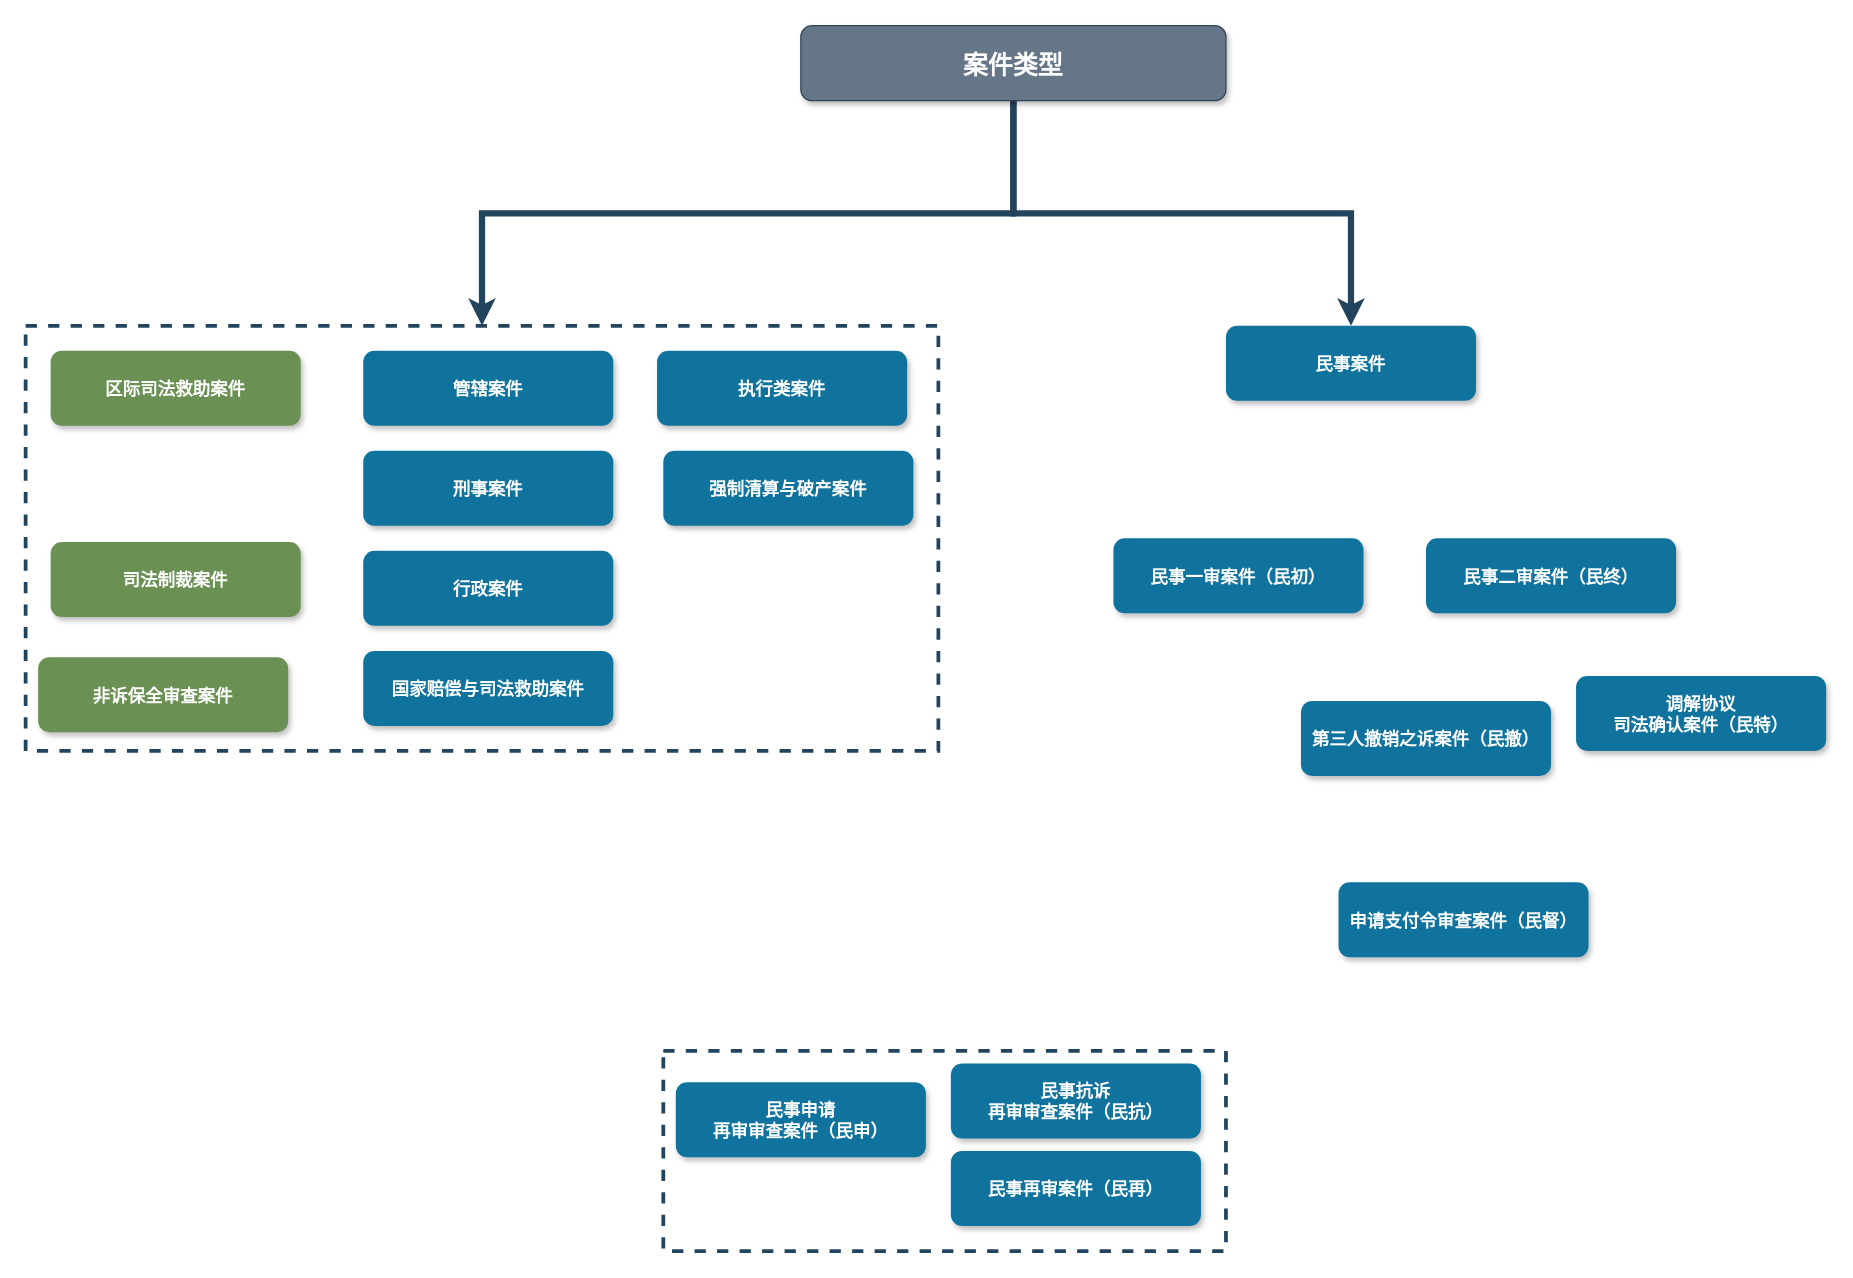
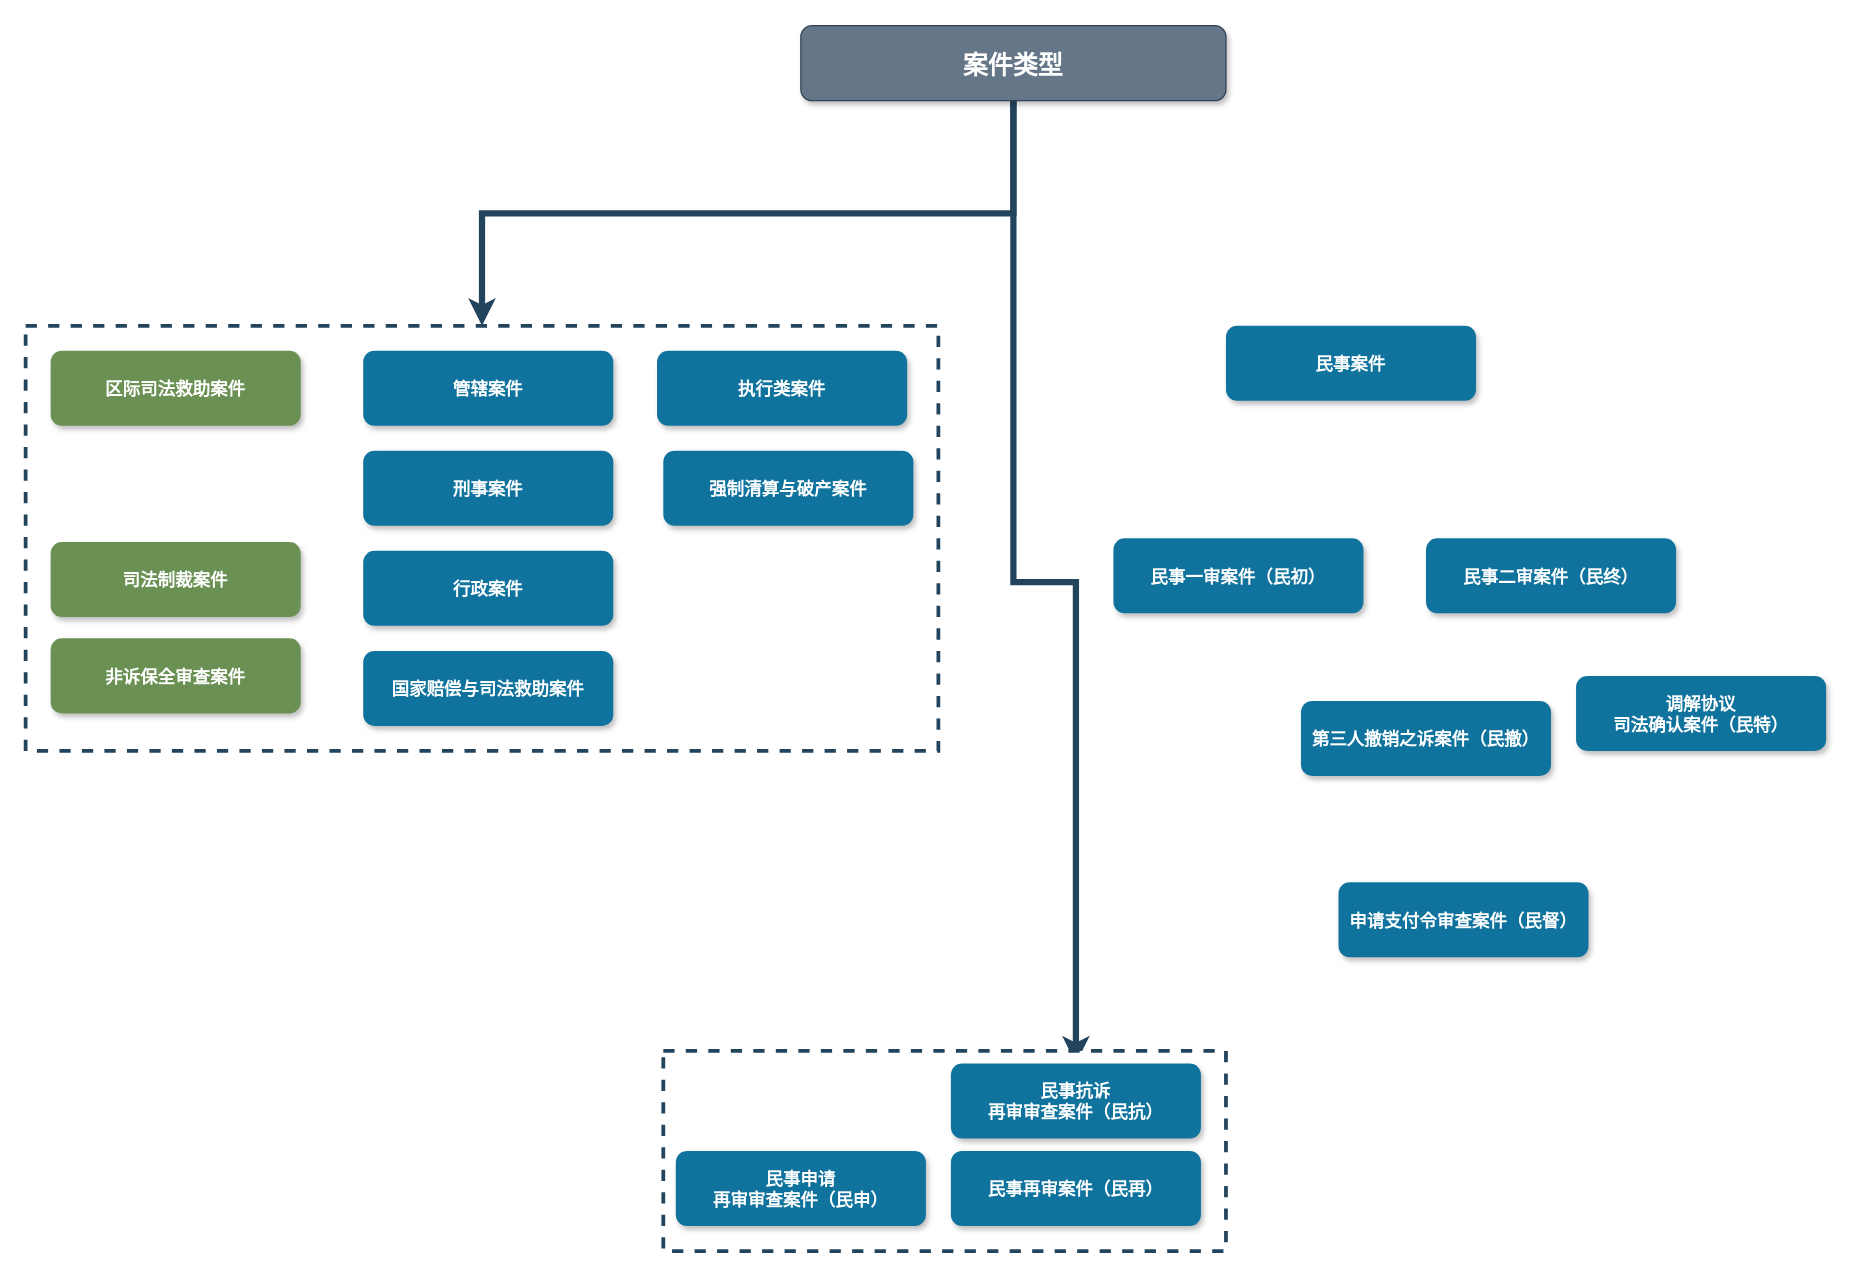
- <mxCell id="2" style="edgeStyle=orthogonalEdgeStyle;rounded=0;orthogonalLoop=1;jettySize=auto;html=1;exitX=0.5;exitY=1;exitDx=0;exitDy=0;entryX=0.5;entryY=0;entryDx=0;entryDy=0;fontSize=16;strokeWidth=5;strokeColor=#23445D;" edge="1" parent="1" source="4" target="5"><mxGeometry relative="1" as="geometry" /></mxCell>
+ <mxCell id="2" style="edgeStyle=orthogonalEdgeStyle;rounded=0;orthogonalLoop=1;jettySize=auto;html=1;exitX=0.5;exitY=1;exitDx=0;exitDy=0;fontSize=16;strokeWidth=5;strokeColor=#23445D;" edge="1" parent="1" source="4" target="25"><mxGeometry relative="1" as="geometry" /></mxCell>
- <mxCell id="15" value="非诉保全审查案件" style="rounded=1;fillColor=#6A9153;strokeColor=none;shadow=1;gradientColor=none;fontStyle=1;fontColor=#FFFFFF;fontSize=14;" vertex="1" parent="7"><mxGeometry x="10" y="265" width="200" height="60" as="geometry" /></mxCell>
+ <mxCell id="15" value="非诉保全审查案件" style="rounded=1;fillColor=#6A9153;strokeColor=none;shadow=1;gradientColor=none;fontStyle=1;fontColor=#FFFFFF;fontSize=14;" vertex="1" parent="7"><mxGeometry x="20" y="250" width="200" height="60" as="geometry" /></mxCell>
- <mxCell id="24" value="民事申请&#10;再审审查案件（民申）" style="rounded=1;fillColor=#10739E;strokeColor=none;shadow=1;gradientColor=none;fontStyle=1;fontColor=#FFFFFF;fontSize=14;container=0;" vertex="1" parent="22"><mxGeometry x="10" y="25" width="200" height="60" as="geometry" /></mxCell>
+ <mxCell id="24" value="民事申请&#10;再审审查案件（民申）" style="rounded=1;fillColor=#10739E;strokeColor=none;shadow=1;gradientColor=none;fontStyle=1;fontColor=#FFFFFF;fontSize=14;container=0;" vertex="1" parent="22"><mxGeometry x="10" y="80" width="200" height="60" as="geometry" /></mxCell>
